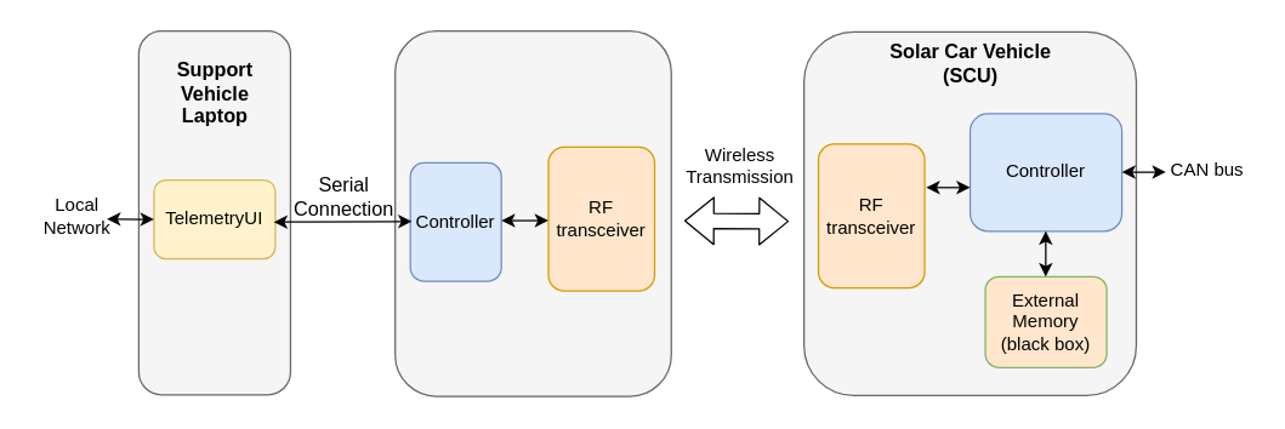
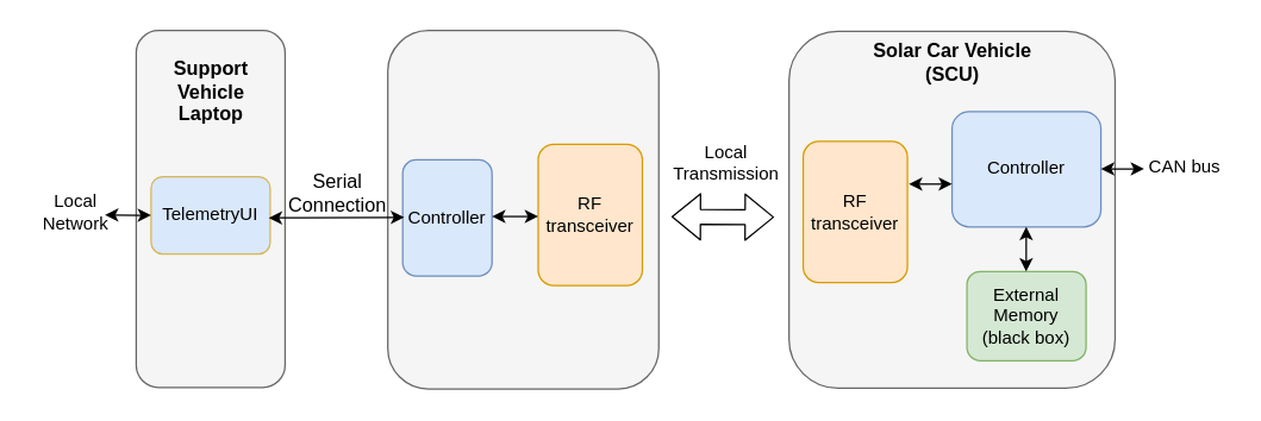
- <mxCell id="13" value="Wireless&lt;br&gt;Transmission" style="text;html=1;align=center;verticalAlign=middle;resizable=0;points=[];autosize=1;" parent="1" vertex="1"><mxGeometry x="441.5" y="94.25" width="90" height="30" as="geometry" /></mxCell>
+ <mxCell id="13" value="Local&lt;br&gt;Transmission" style="text;html=1;align=center;verticalAlign=middle;resizable=0;points=[];autosize=1;" parent="1" vertex="1"><mxGeometry x="441.5" y="94.25" width="90" height="30" as="geometry" /></mxCell>
- <mxCell id="14" value="TelemetryUI" style="rounded=1;whiteSpace=wrap;html=1;fillColor=#fff2cc;strokeColor=#d6b656;" parent="1" vertex="1"><mxGeometry x="101" y="118.25" width="80" height="52" as="geometry" /></mxCell>
+ <mxCell id="14" value="TelemetryUI" style="rounded=1;whiteSpace=wrap;html=1;fillColor=#dae8fc;strokeColor=#d6b656;" parent="1" vertex="1"><mxGeometry x="101" y="118.25" width="80" height="52" as="geometry" /></mxCell>
- <mxCell id="8" value="External Memory&lt;br&gt;(black box)" style="rounded=1;whiteSpace=wrap;html=1;fillColor=#ffe6cc;strokeColor=#82b366;" parent="1" vertex="1"><mxGeometry x="649" y="182" width="80" height="60" as="geometry" /></mxCell>
+ <mxCell id="8" value="External Memory&lt;br&gt;(black box)" style="rounded=1;whiteSpace=wrap;html=1;fillColor=#d5e8d4;strokeColor=#82b366;" parent="1" vertex="1"><mxGeometry x="649" y="182" width="80" height="60" as="geometry" /></mxCell>
